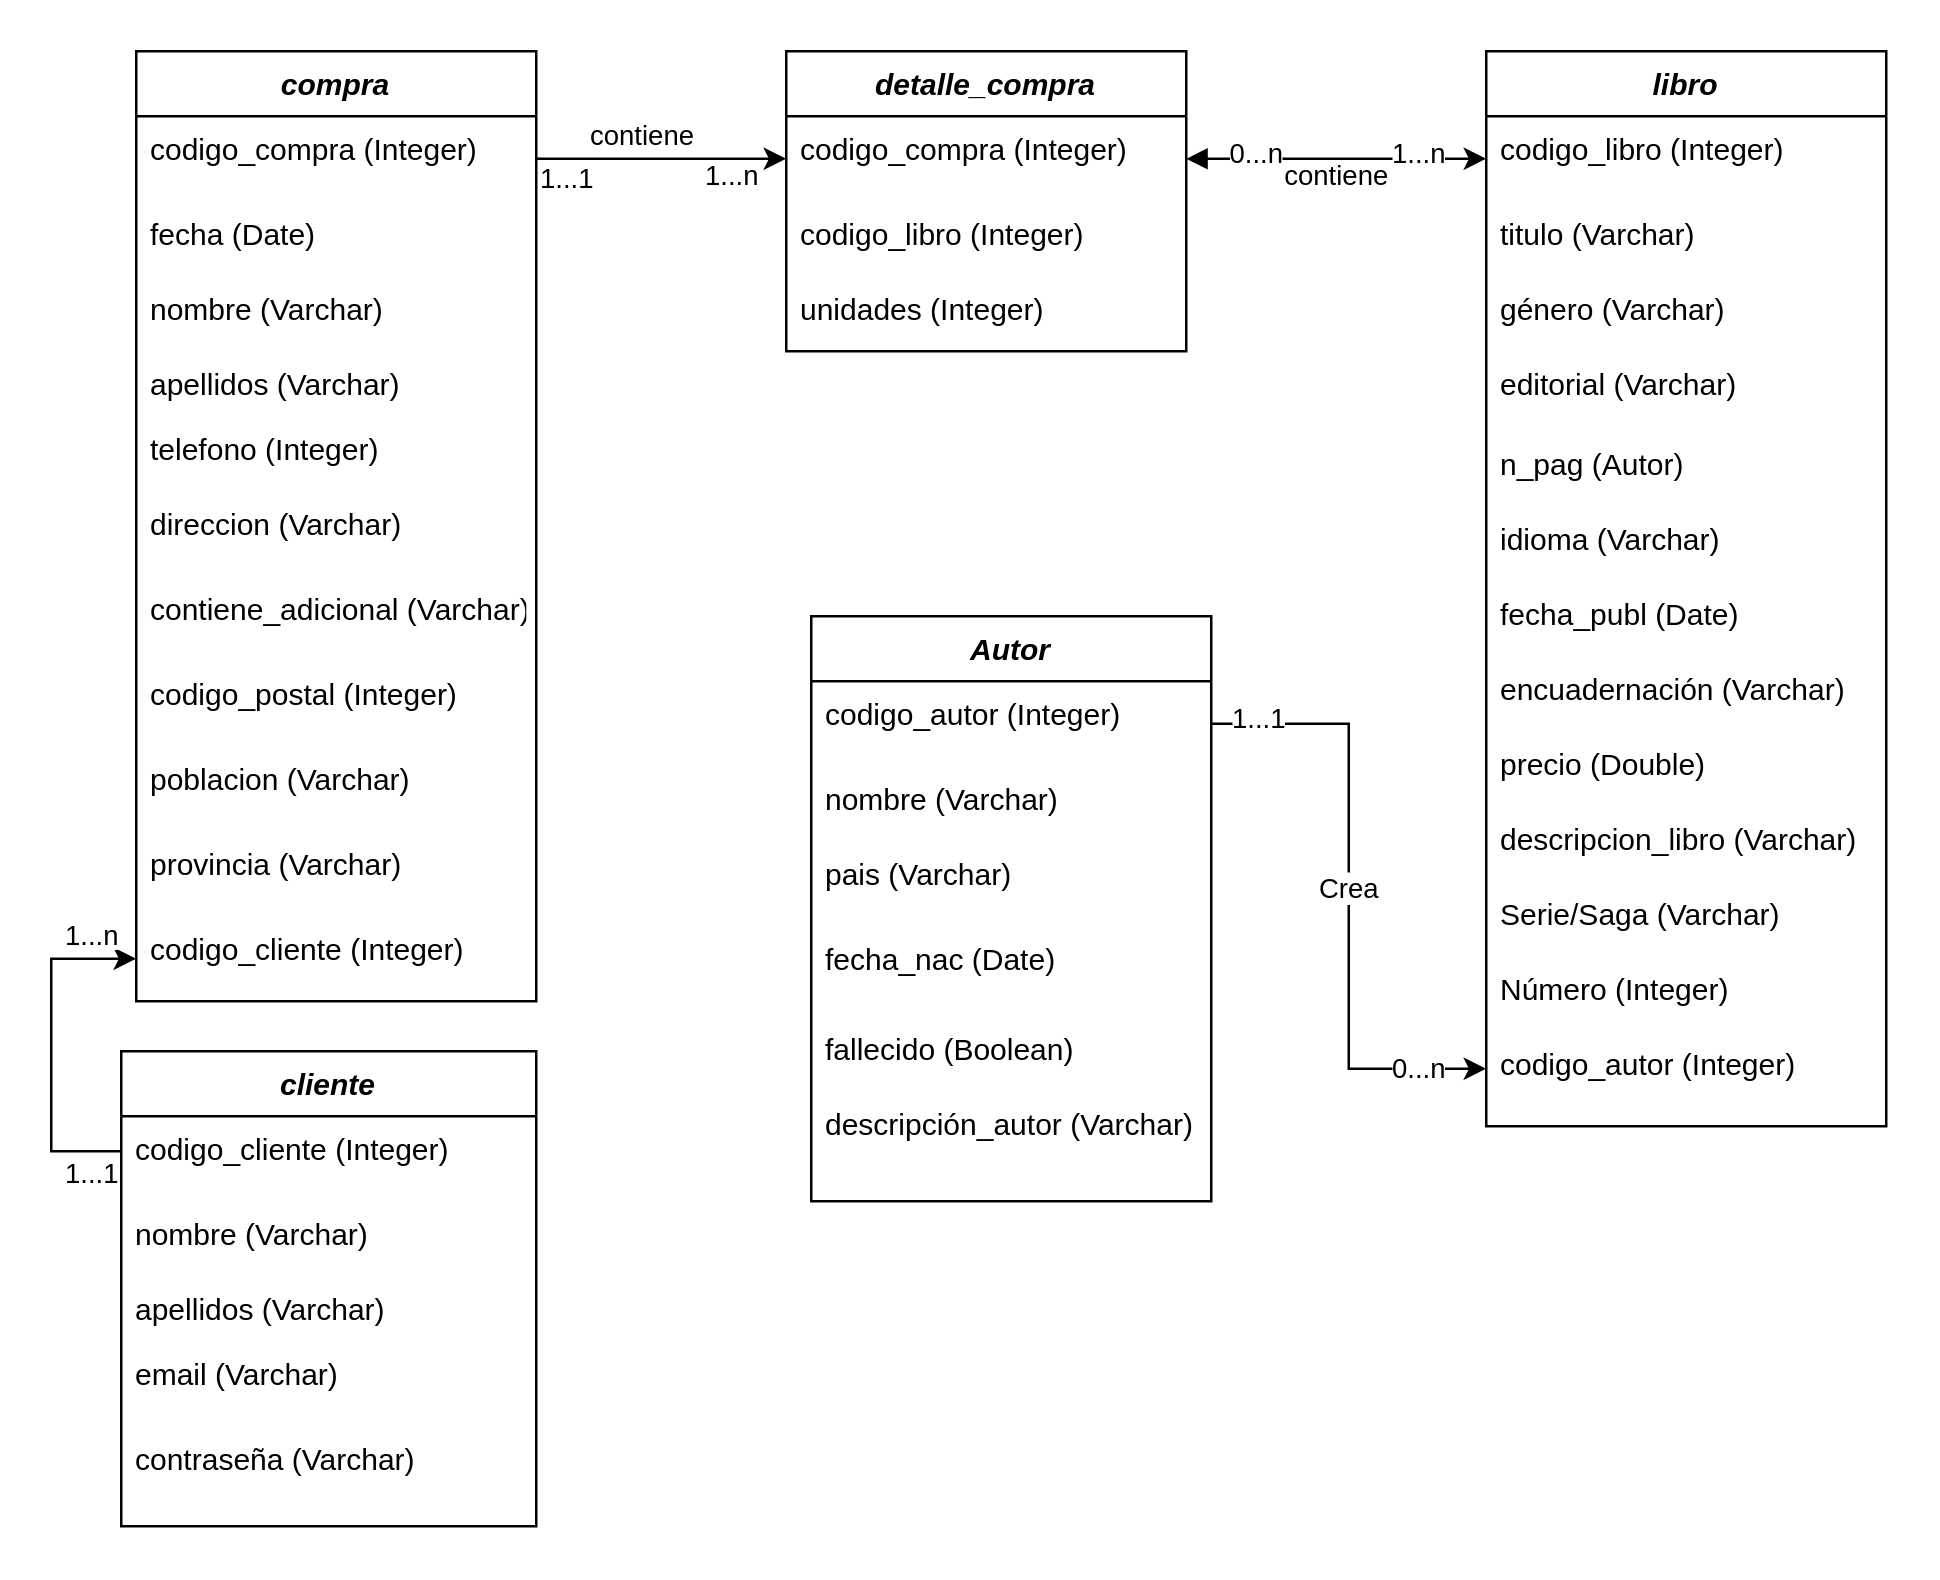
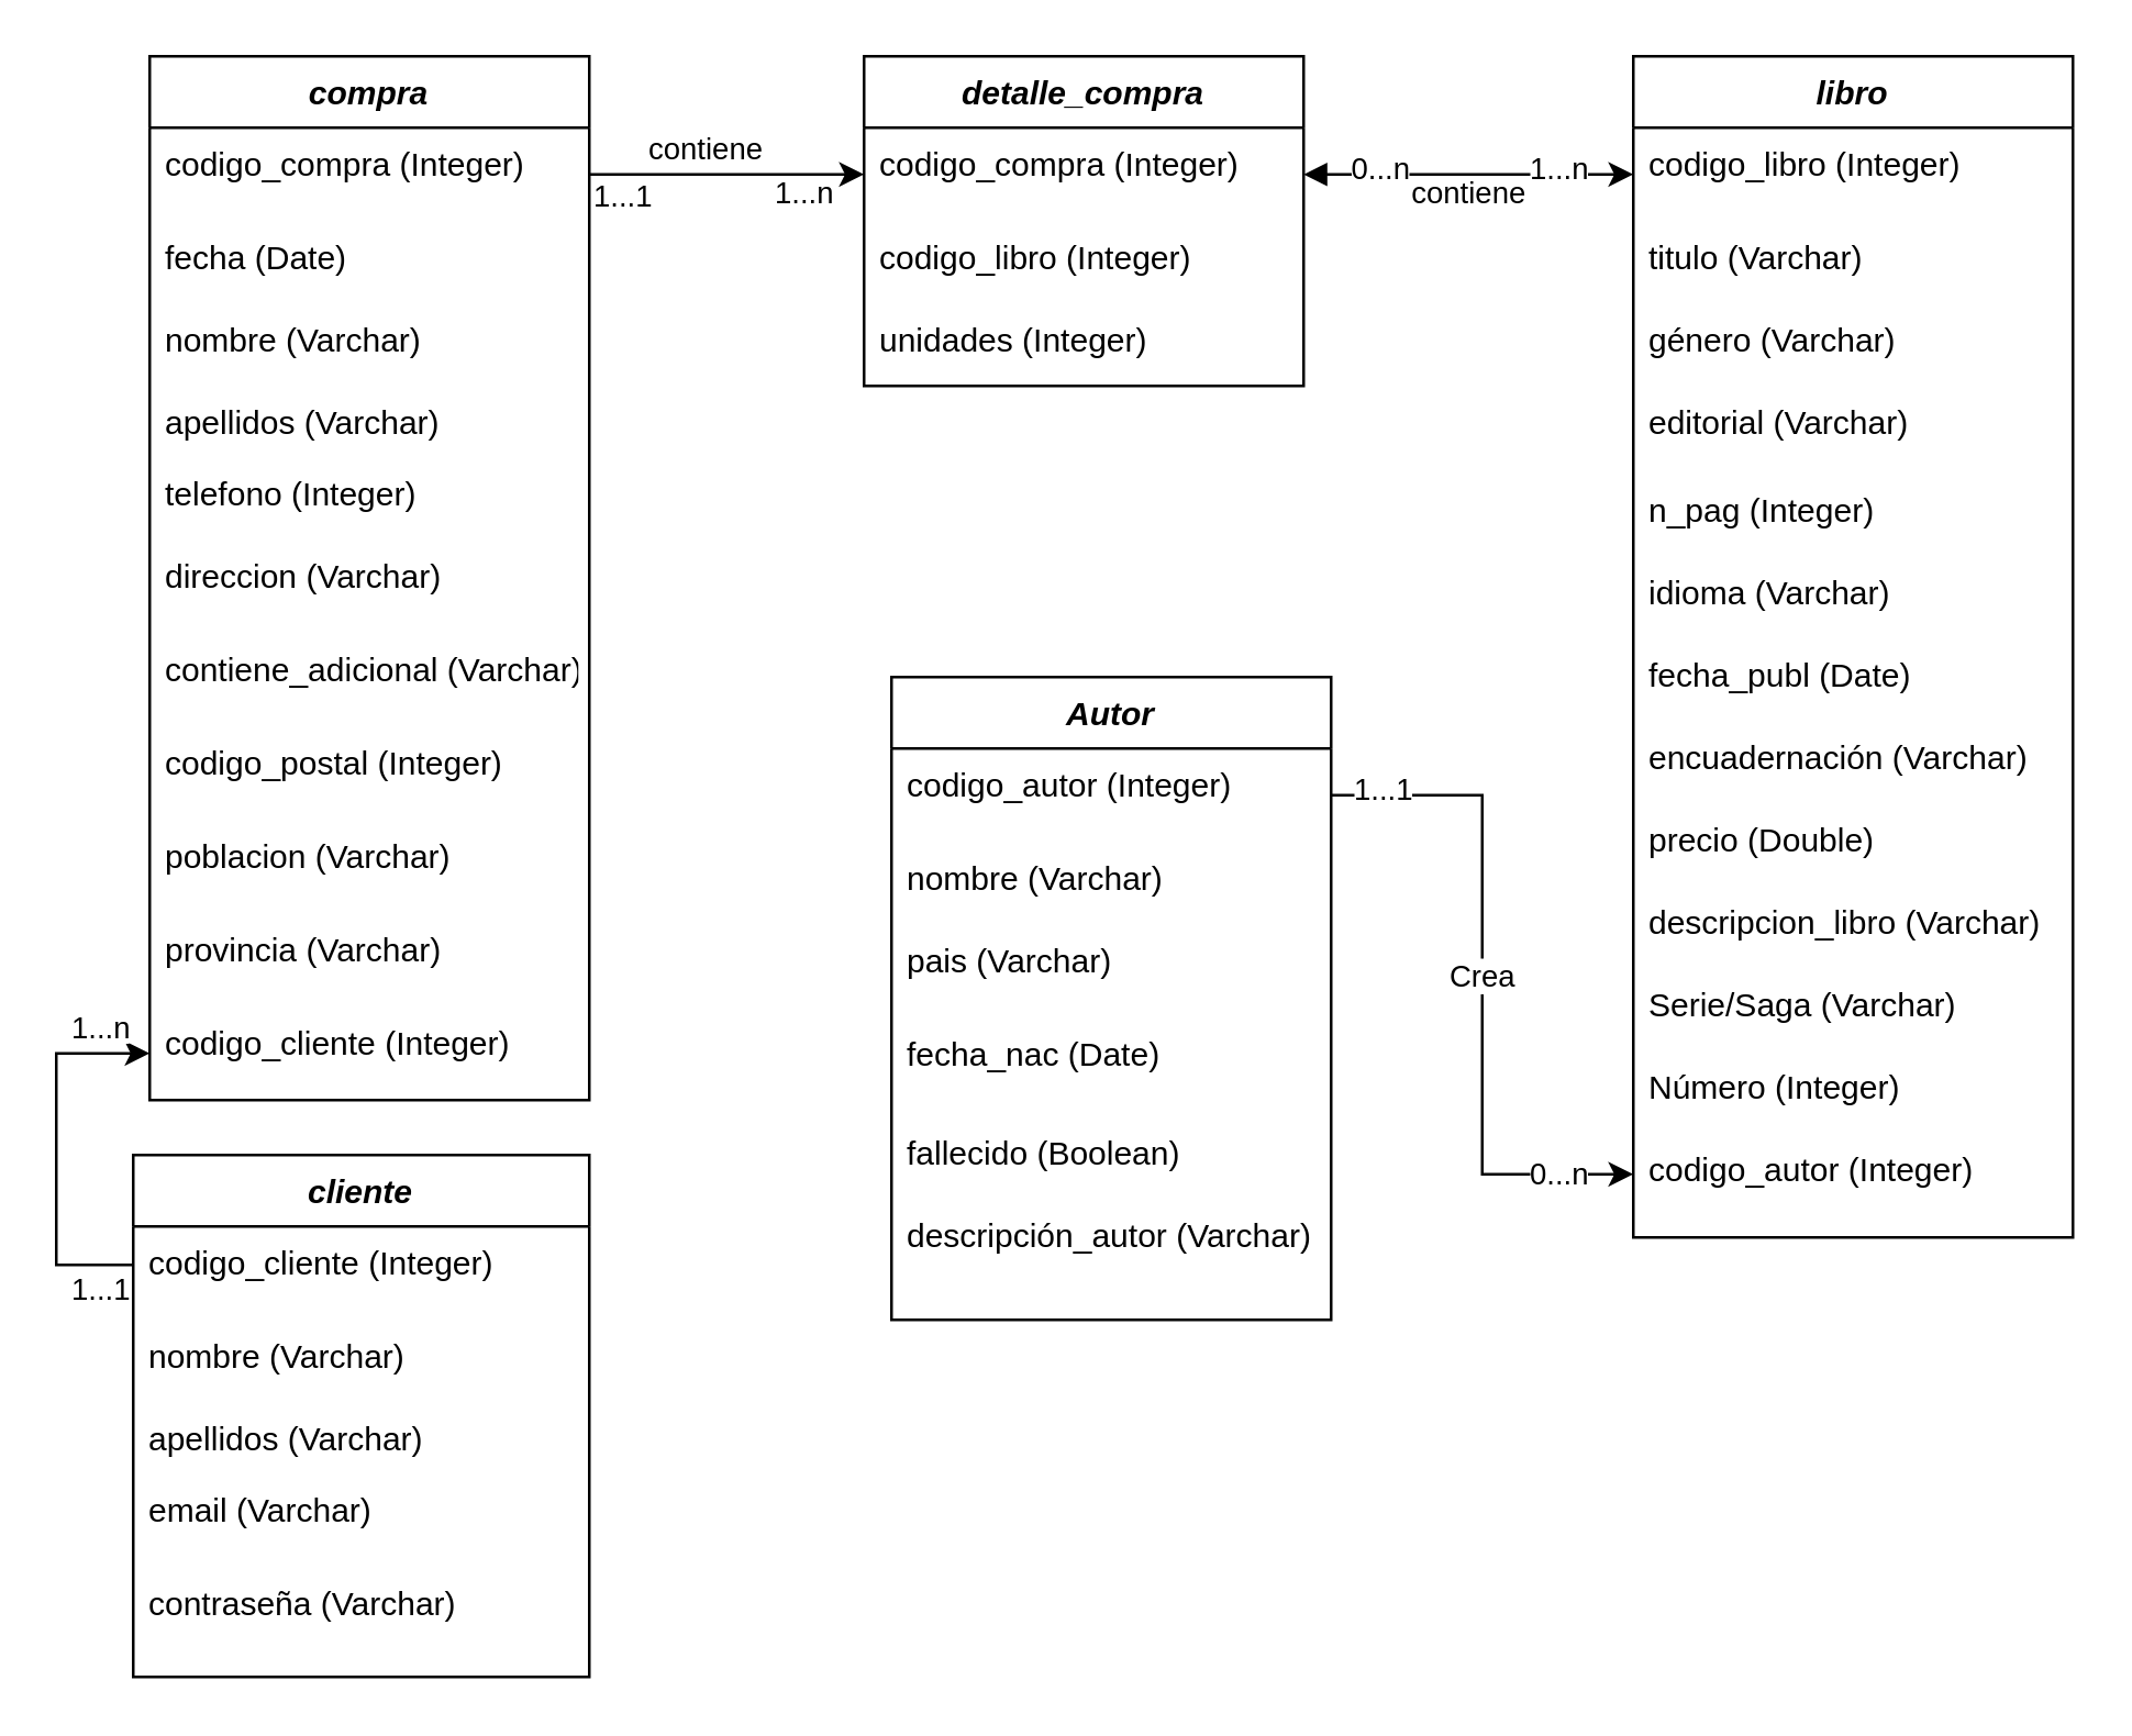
- <mxCell id="14" value="n_pag (Autor)" style="text;align=left;verticalAlign=top;spacingLeft=4;spacingRight=4;overflow=hidden;rotatable=0;points=[[0,0.5],[1,0.5]];portConstraint=eastwest;rounded=0;shadow=0;html=0;" parent="9" vertex="1"><mxGeometry y="152" width="160" height="30" as="geometry" /></mxCell>
+ <mxCell id="14" value="n_pag (Integer)" style="text;align=left;verticalAlign=top;spacingLeft=4;spacingRight=4;overflow=hidden;rotatable=0;points=[[0,0.5],[1,0.5]];portConstraint=eastwest;rounded=0;shadow=0;html=0;" parent="9" vertex="1"><mxGeometry y="152" width="160" height="30" as="geometry" /></mxCell>
